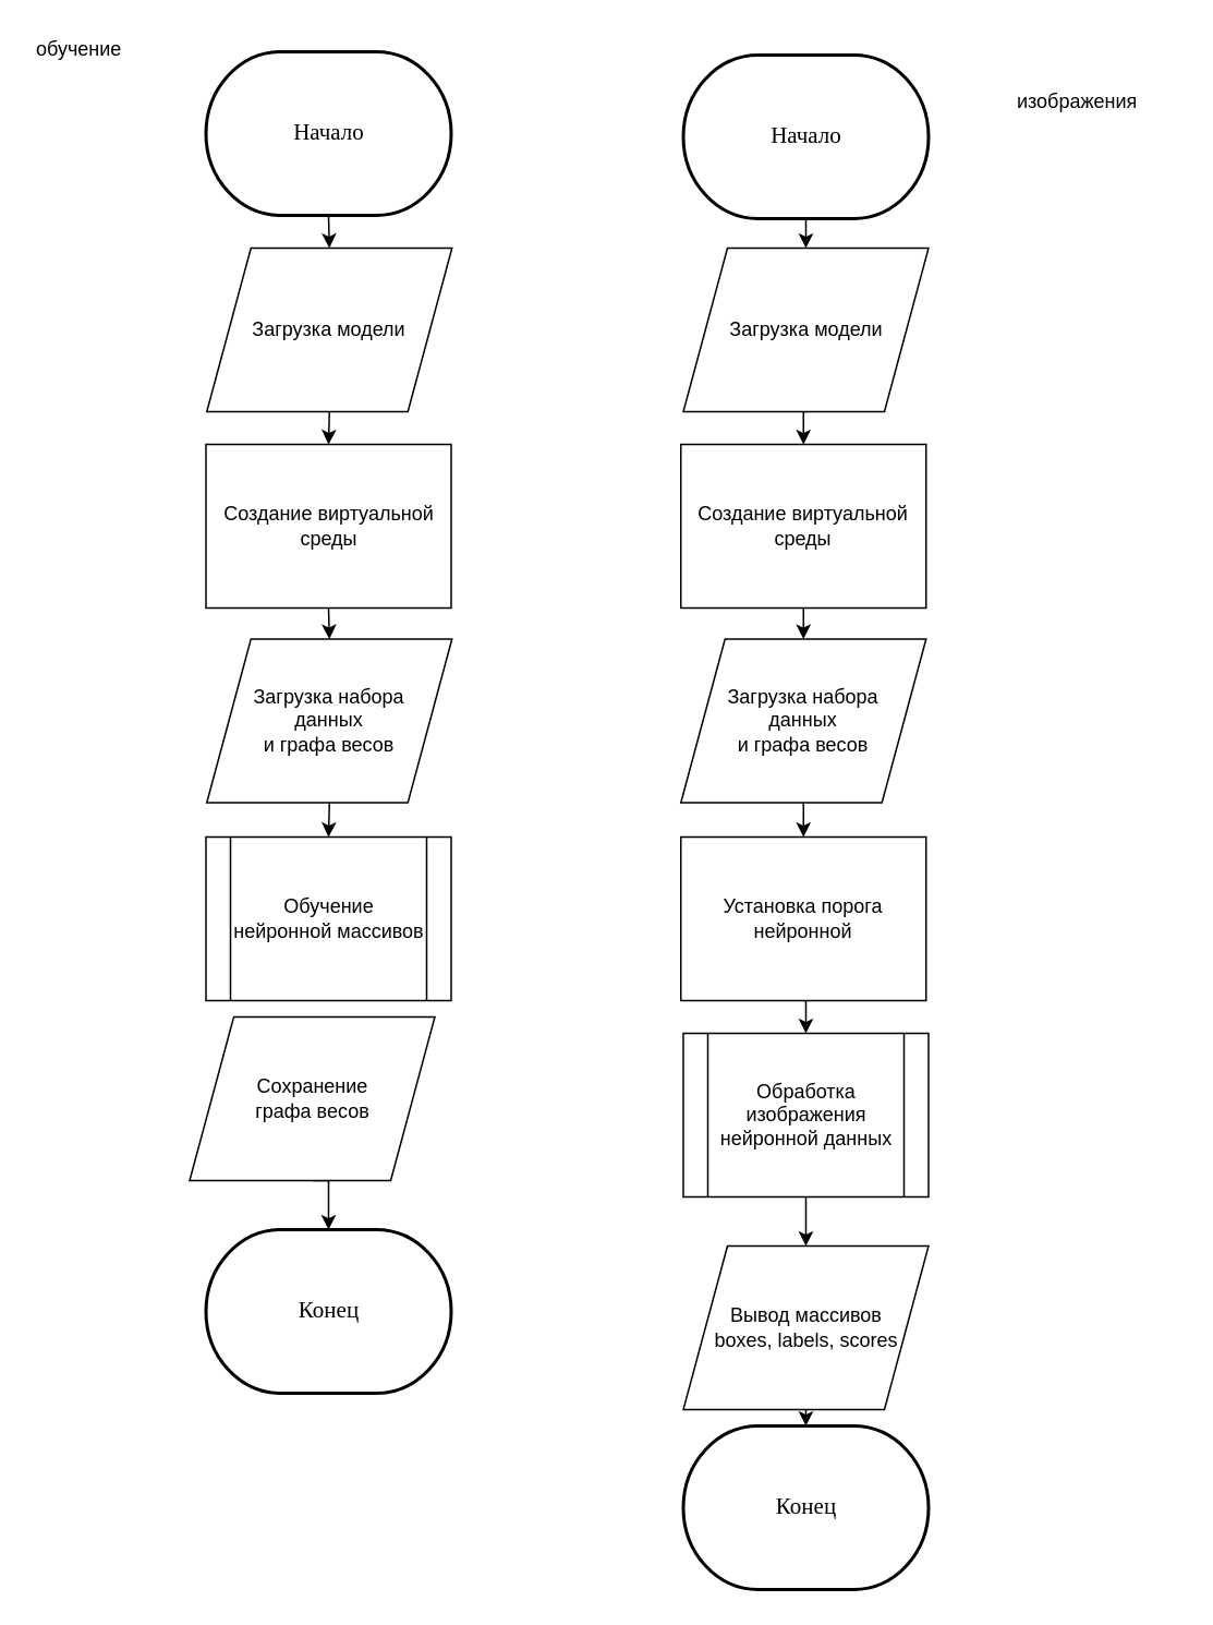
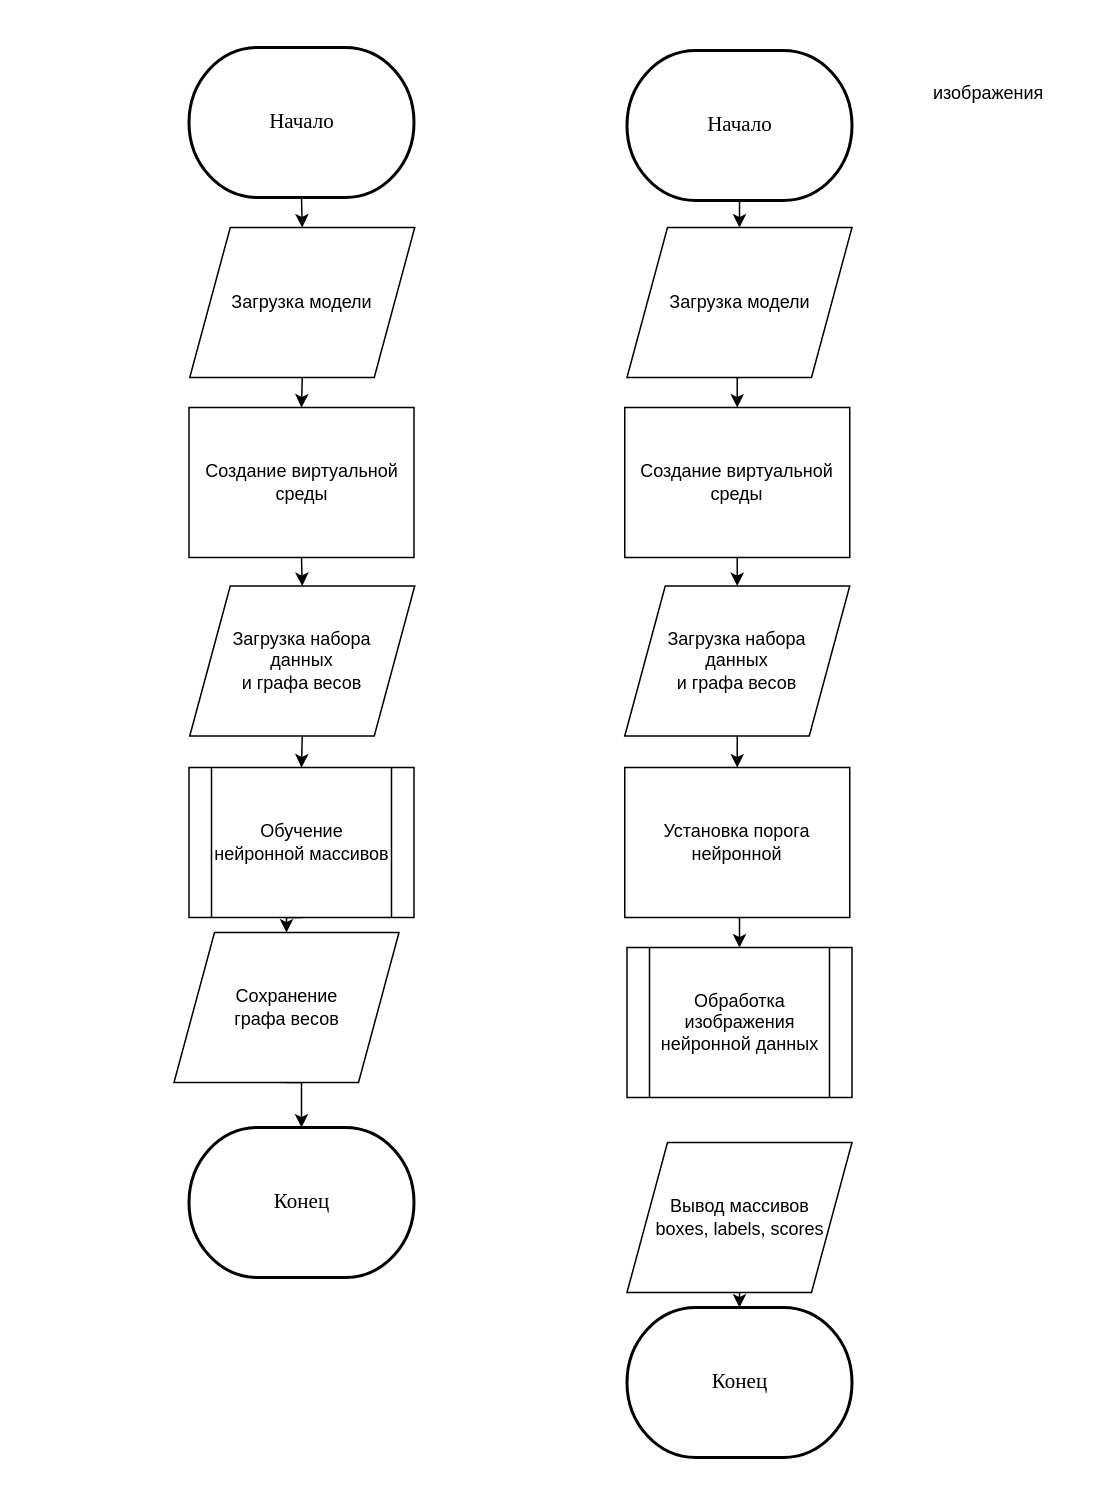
- <mxCell id="2" value="обучение" style="text;html=1;resizable=0;points=[];autosize=1;align=left;verticalAlign=top;spacingTop=-4;" parent="1" vertex="1"><mxGeometry x="20" y="20" width="70" height="20" as="geometry" /></mxCell>
+ <mxCell id="11" style="edgeStyle=orthogonalEdgeStyle;rounded=0;orthogonalLoop=1;jettySize=auto;html=1;exitX=0.5;exitY=1;exitDx=0;exitDy=0;entryX=0.5;entryY=0;entryDx=0;entryDy=0;" parent="1" source="12" target="14" edge="1"><mxGeometry relative="1" as="geometry" /></mxCell>
- <mxCell id="27" style="edgeStyle=orthogonalEdgeStyle;rounded=0;orthogonalLoop=1;jettySize=auto;html=1;exitX=0.5;exitY=1;exitDx=0;exitDy=0;entryX=0.5;entryY=0;entryDx=0;entryDy=0;" parent="1" source="28" target="30" edge="1"><mxGeometry relative="1" as="geometry" /></mxCell>
